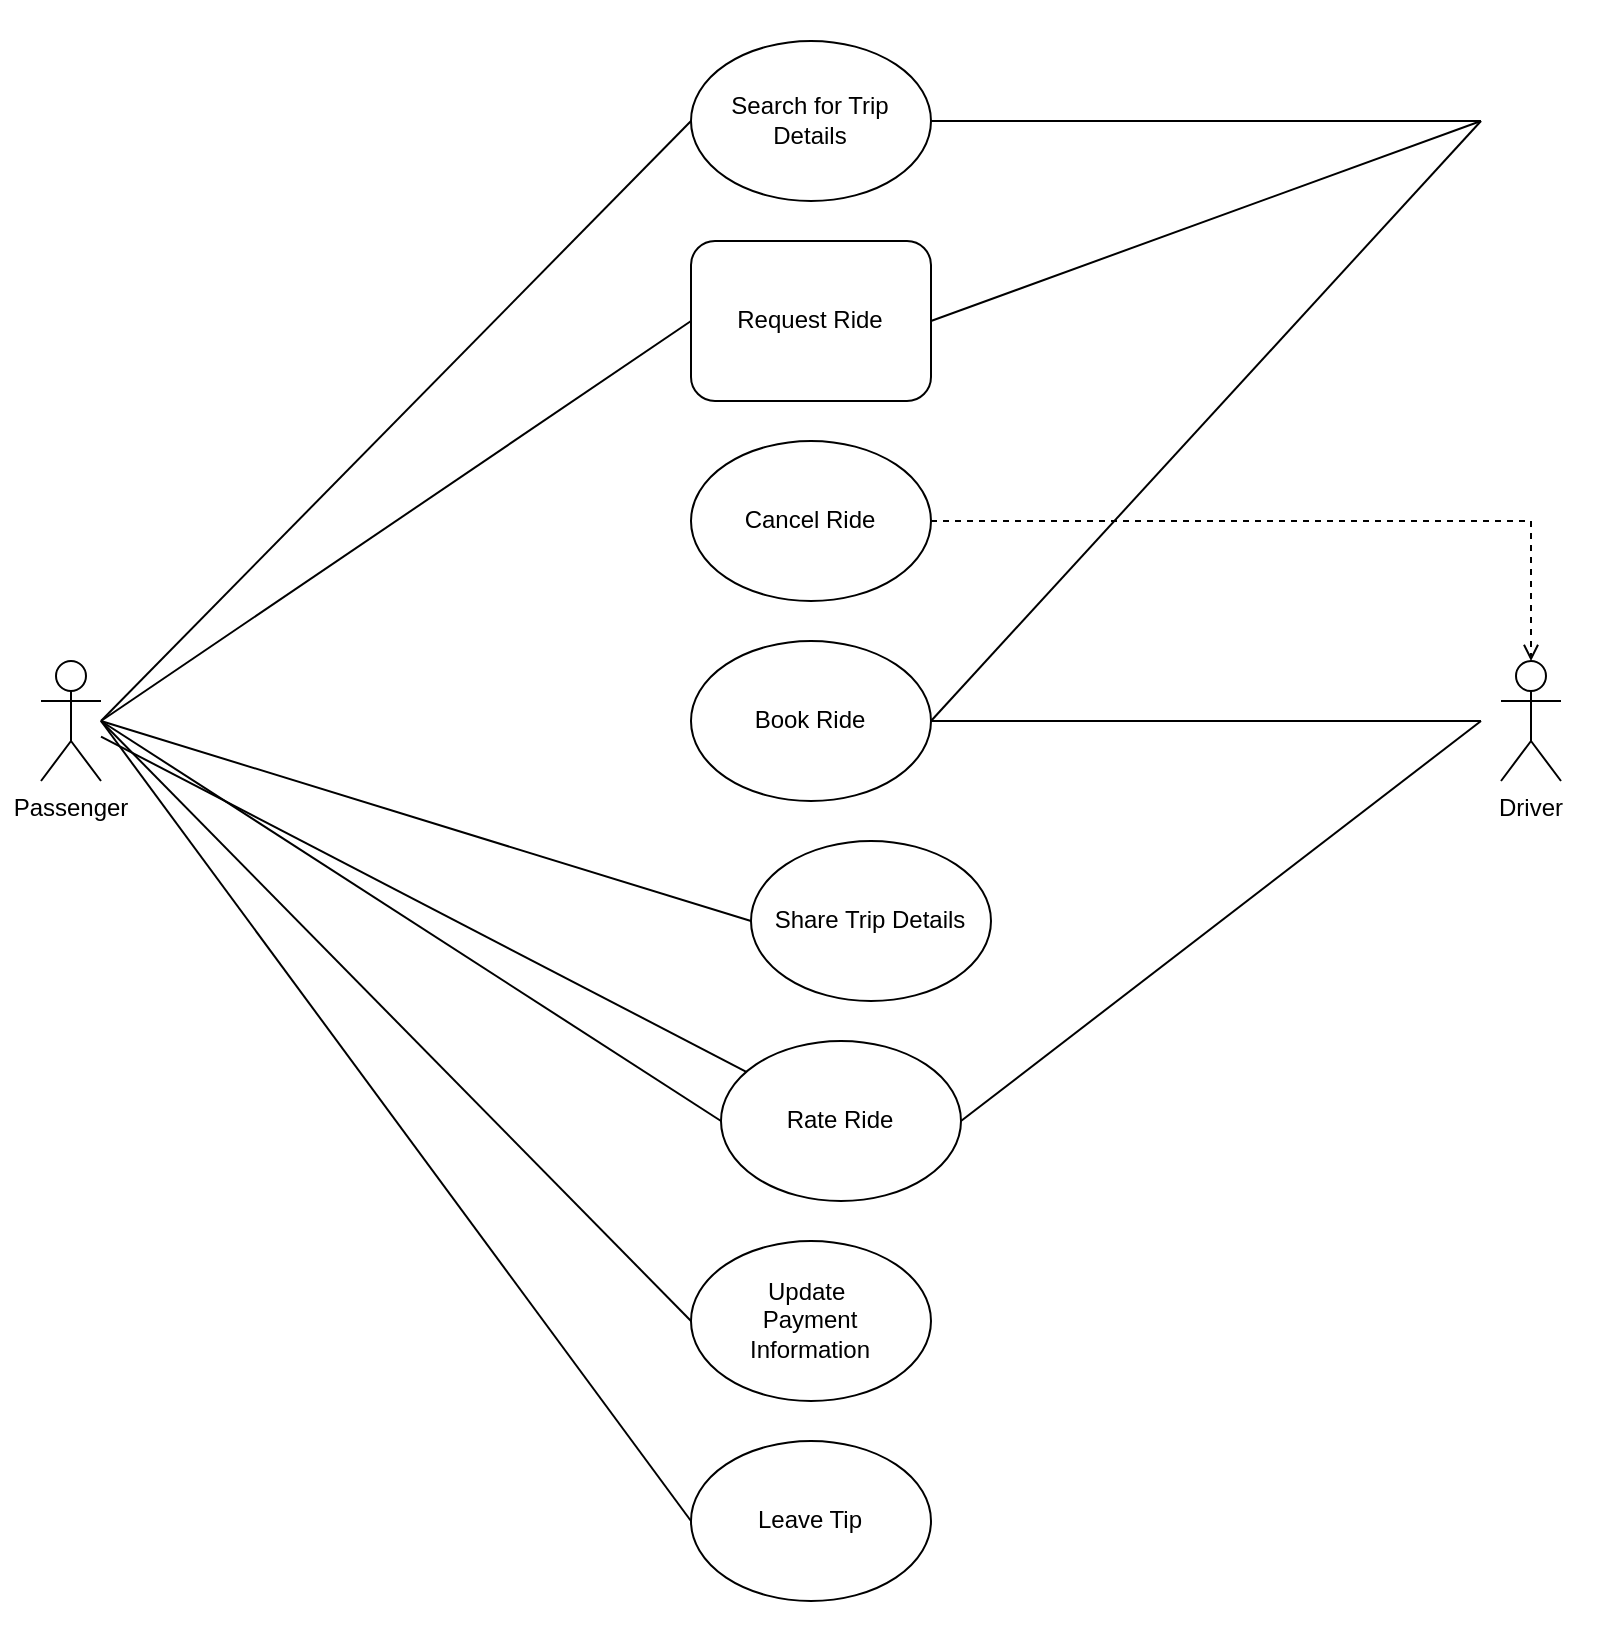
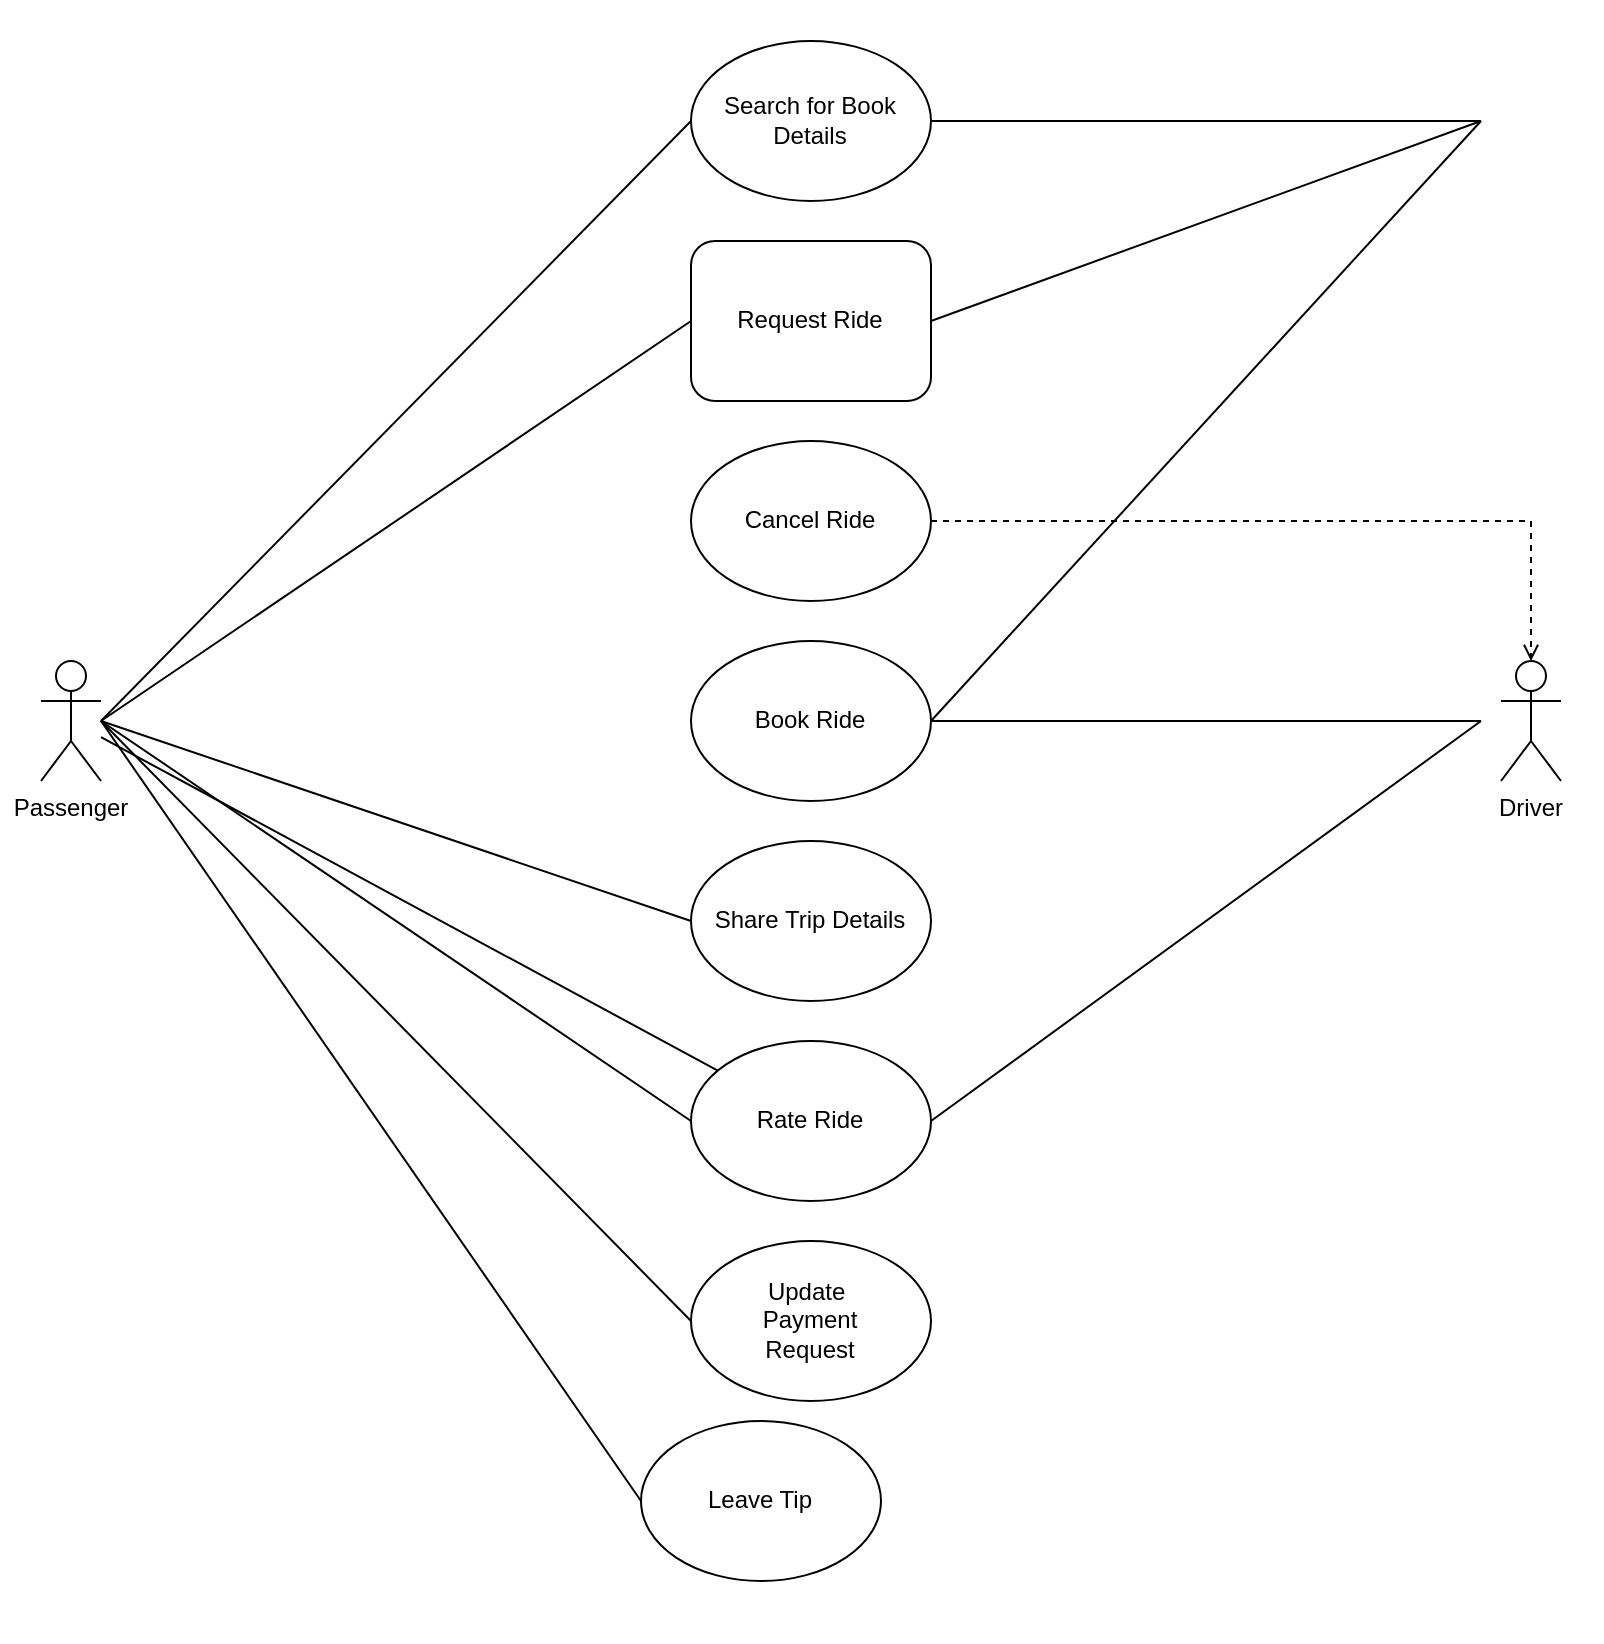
- <mxCell id="6" value="Search for Trip&lt;br&gt;Details" style="ellipse;whiteSpace=wrap;html=1;" parent="1" vertex="1"><mxGeometry x="345" y="20" width="120" height="80" as="geometry" /></mxCell>
+ <mxCell id="6" value="Search for Book&lt;br&gt;Details" style="ellipse;whiteSpace=wrap;html=1;" parent="1" vertex="1"><mxGeometry x="345" y="20" width="120" height="80" as="geometry" /></mxCell>
- <mxCell id="7" value="Share Trip Details" style="ellipse;whiteSpace=wrap;html=1;" parent="1" vertex="1"><mxGeometry x="375" y="420" width="120" height="80" as="geometry" /></mxCell>
+ <mxCell id="7" value="Share Trip Details" style="ellipse;whiteSpace=wrap;html=1;" parent="1" vertex="1"><mxGeometry x="345" y="420" width="120" height="80" as="geometry" /></mxCell>
- <mxCell id="8" value="Rate Ride" style="ellipse;whiteSpace=wrap;html=1;" parent="1" vertex="1"><mxGeometry x="360" y="520" width="120" height="80" as="geometry" /></mxCell>
+ <mxCell id="8" value="Rate Ride" style="ellipse;whiteSpace=wrap;html=1;" parent="1" vertex="1"><mxGeometry x="345" y="520" width="120" height="80" as="geometry" /></mxCell>
- <mxCell id="9" value="Update&amp;nbsp;&lt;br&gt;Payment&lt;br&gt;Information" style="ellipse;whiteSpace=wrap;html=1;" parent="1" vertex="1"><mxGeometry x="345" y="620" width="120" height="80" as="geometry" /></mxCell>
+ <mxCell id="9" value="Update&amp;nbsp;&lt;br&gt;Payment&lt;br&gt;Request" style="ellipse;whiteSpace=wrap;html=1;" parent="1" vertex="1"><mxGeometry x="345" y="620" width="120" height="80" as="geometry" /></mxCell>
- <mxCell id="10" value="Leave Tip" style="ellipse;whiteSpace=wrap;html=1;" parent="1" vertex="1"><mxGeometry x="345" y="720" width="120" height="80" as="geometry" /></mxCell>
+ <mxCell id="10" value="Leave Tip" style="ellipse;whiteSpace=wrap;html=1;" parent="1" vertex="1"><mxGeometry x="320" y="710" width="120" height="80" as="geometry" /></mxCell>
